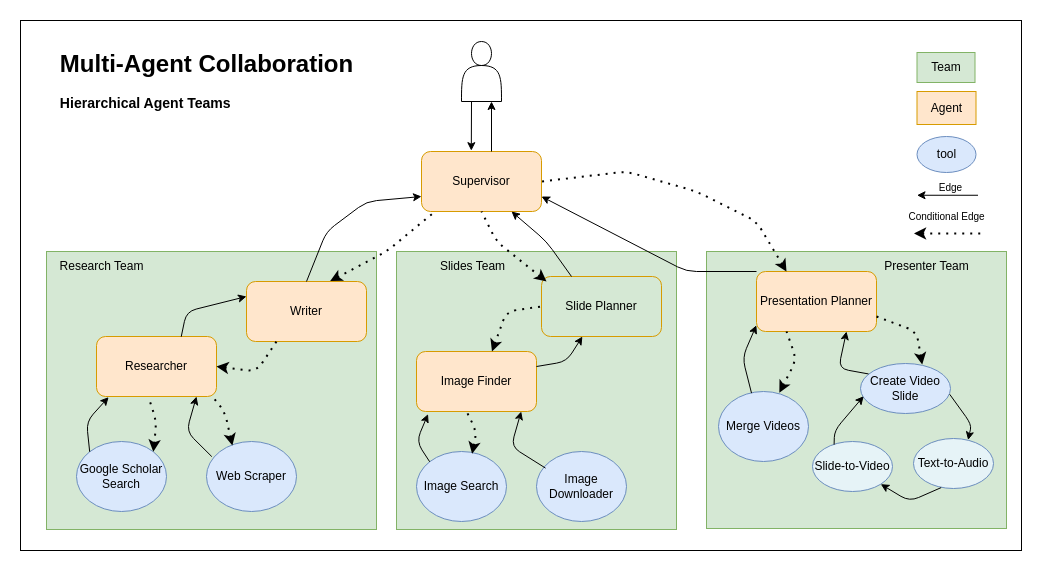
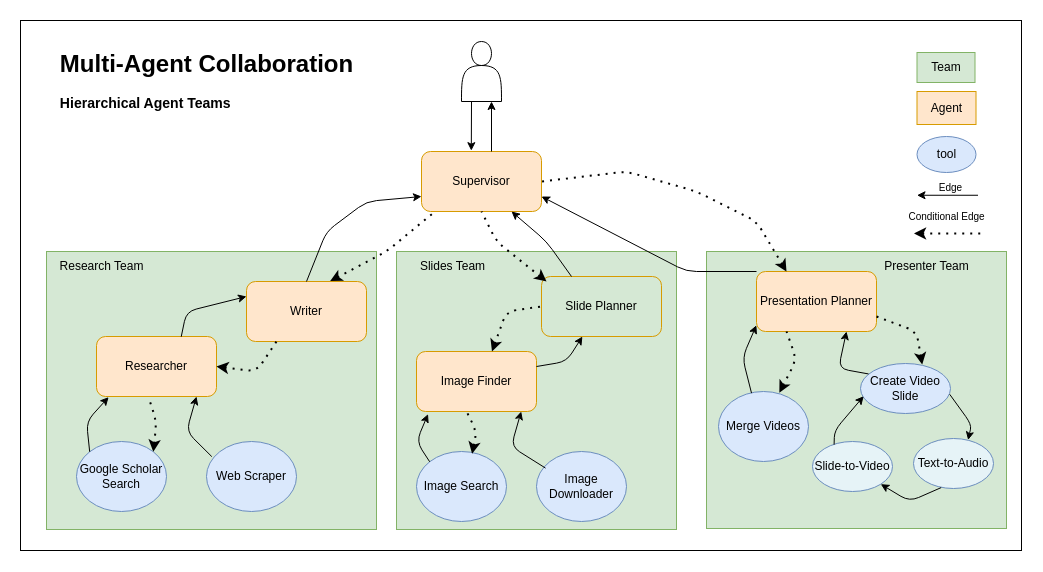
- <mxCell id="51" value="Slides Team" style="text;html=1;align=center;verticalAlign=middle;resizable=0;points=[];autosize=1;strokeColor=none;fillColor=none;" parent="1" vertex="1"><mxGeometry x="430" y="253" width="83" height="26" as="geometry" /></mxCell>
+ <mxCell id="51" value="Slides Team" style="text;html=1;align=center;verticalAlign=middle;resizable=0;points=[];autosize=1;strokeColor=none;fillColor=none;" parent="1" vertex="1"><mxGeometry x="410" y="253" width="83" height="26" as="geometry" /></mxCell>
- <mxCell id="35" value="" style="endArrow=none;dashed=1;html=1;dashPattern=1 3;strokeWidth=2;startArrow=classic;startFill=1;entryX=0.961;entryY=0.99;entryDx=0;entryDy=0;entryPerimeter=0;exitX=0.288;exitY=0.057;exitDx=0;exitDy=0;exitPerimeter=0;" parent="1" source="18" target="15" edge="1"><mxGeometry width="50" height="50" relative="1" as="geometry"><mxPoint x="220.893" y="441.004" as="sourcePoint" /><mxPoint x="216" y="386" as="targetPoint" /><Array as="points"><mxPoint x="224.16" y="410.82" /></Array></mxGeometry></mxCell>
